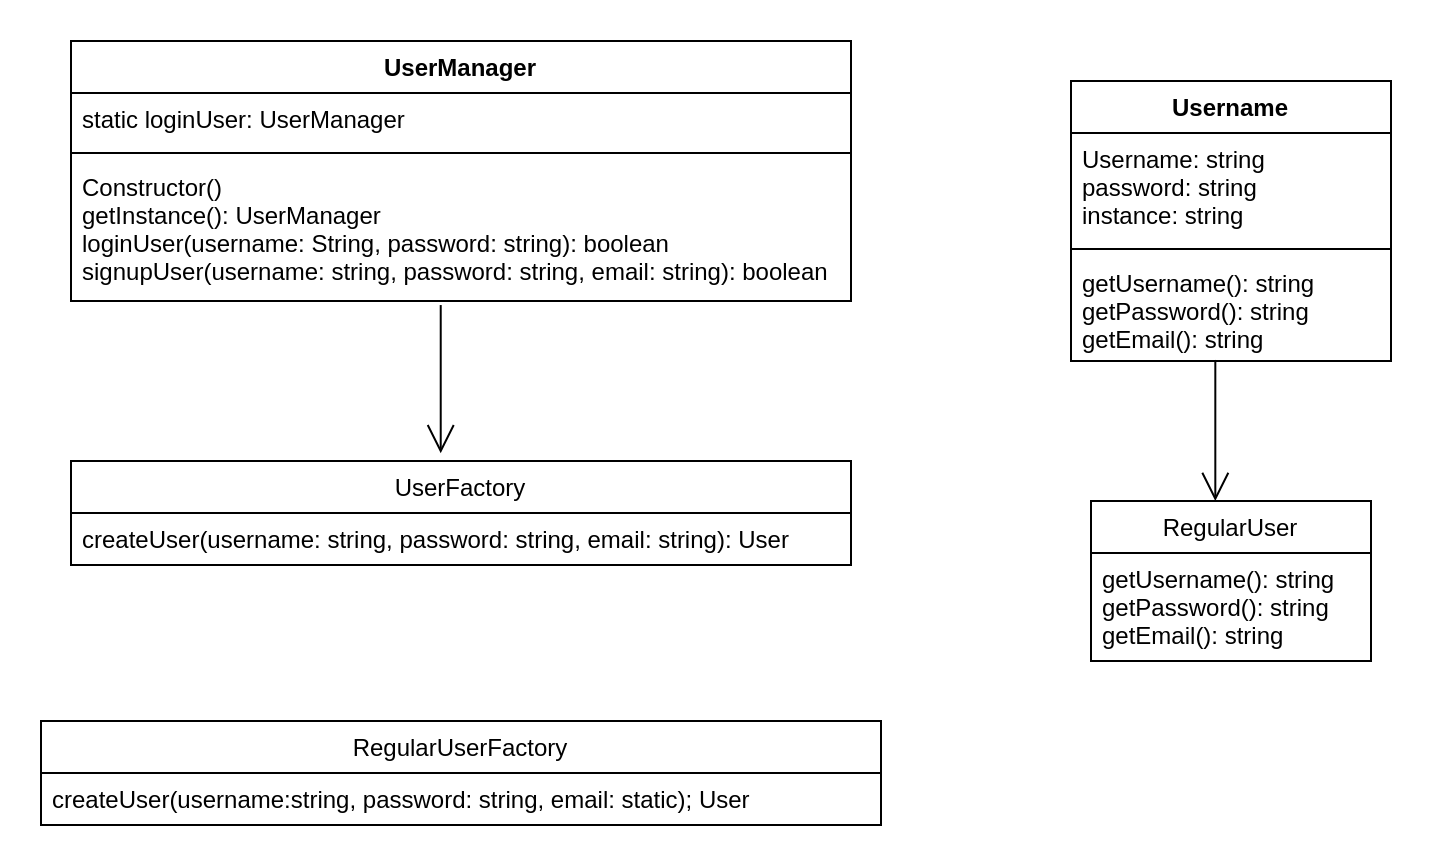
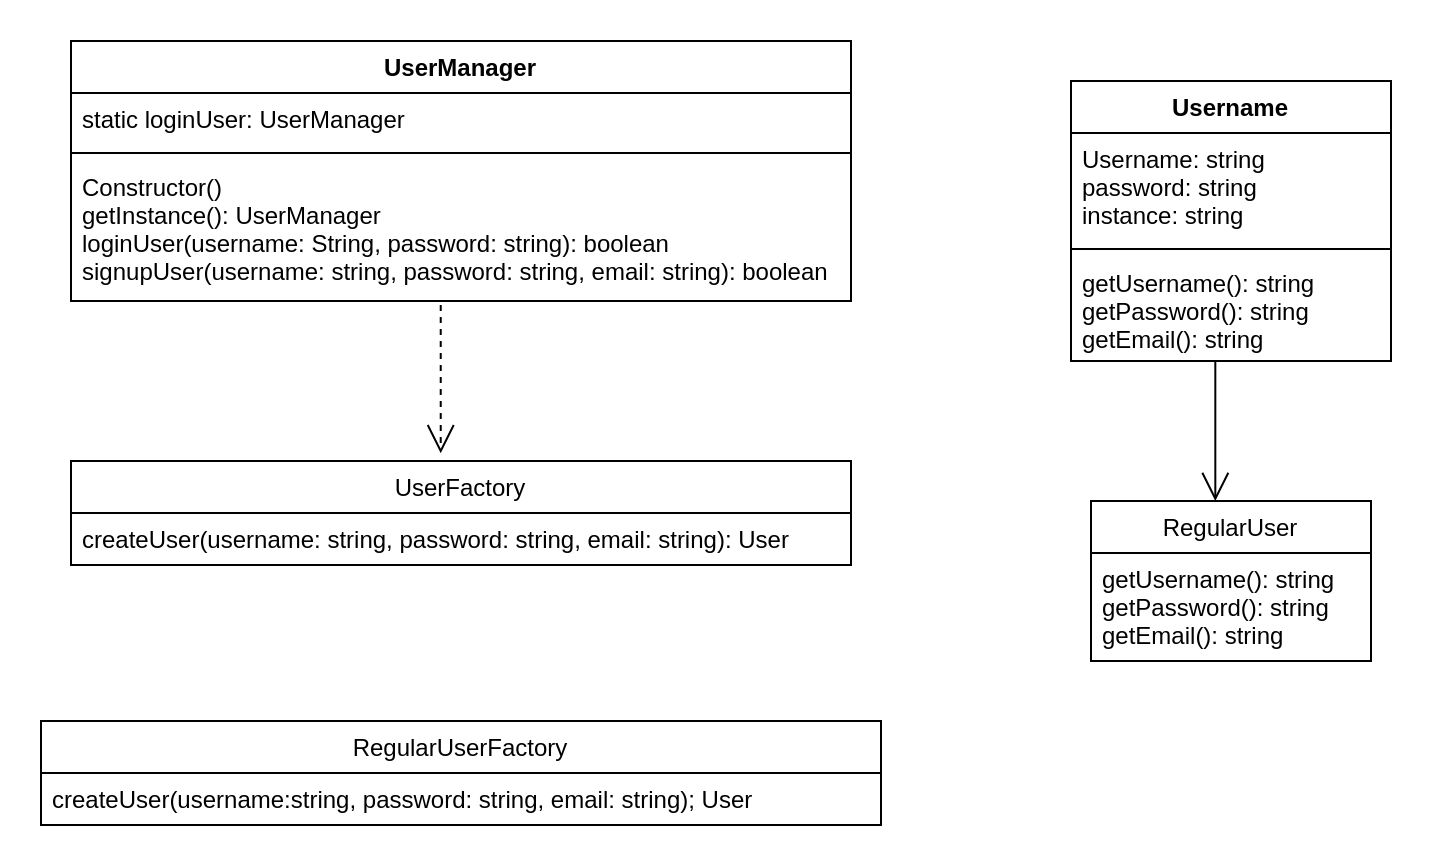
- <mxCell id="16" value="" style="endArrow=open;endFill=1;endSize=12;html=1;exitX=0.474;exitY=1.029;exitDx=0;exitDy=0;exitPerimeter=0;entryX=0.474;entryY=-0.074;entryDx=0;entryDy=0;entryPerimeter=0;" edge="1" parent="1" source="5" target="6"><mxGeometry width="160" relative="1" as="geometry"><mxPoint x="305" y="210" as="sourcePoint" /><mxPoint x="465" y="210" as="targetPoint" /></mxGeometry></mxCell>
+ <mxCell id="16" value="" style="endArrow=open;endFill=1;endSize=12;html=1;exitX=0.474;exitY=1.029;exitDx=0;exitDy=0;exitPerimeter=0;entryX=0.474;entryY=-0.074;entryDx=0;entryDy=0;entryPerimeter=0;dashed=1;" edge="1" parent="1" source="5" target="6"><mxGeometry width="160" relative="1" as="geometry"><mxPoint x="305" y="210" as="sourcePoint" /><mxPoint x="465" y="210" as="targetPoint" /></mxGeometry></mxCell>
- <mxCell id="9" value="createUser(username:string, password: string, email: static); User" style="text;strokeColor=none;fillColor=none;align=left;verticalAlign=top;spacingLeft=4;spacingRight=4;overflow=hidden;rotatable=0;points=[[0,0.5],[1,0.5]];portConstraint=eastwest;" vertex="1" parent="8"><mxGeometry y="26" width="420" height="26" as="geometry" /></mxCell>
+ <mxCell id="9" value="createUser(username:string, password: string, email: string); User" style="text;strokeColor=none;fillColor=none;align=left;verticalAlign=top;spacingLeft=4;spacingRight=4;overflow=hidden;rotatable=0;points=[[0,0.5],[1,0.5]];portConstraint=eastwest;" vertex="1" parent="8"><mxGeometry y="26" width="420" height="26" as="geometry" /></mxCell>
